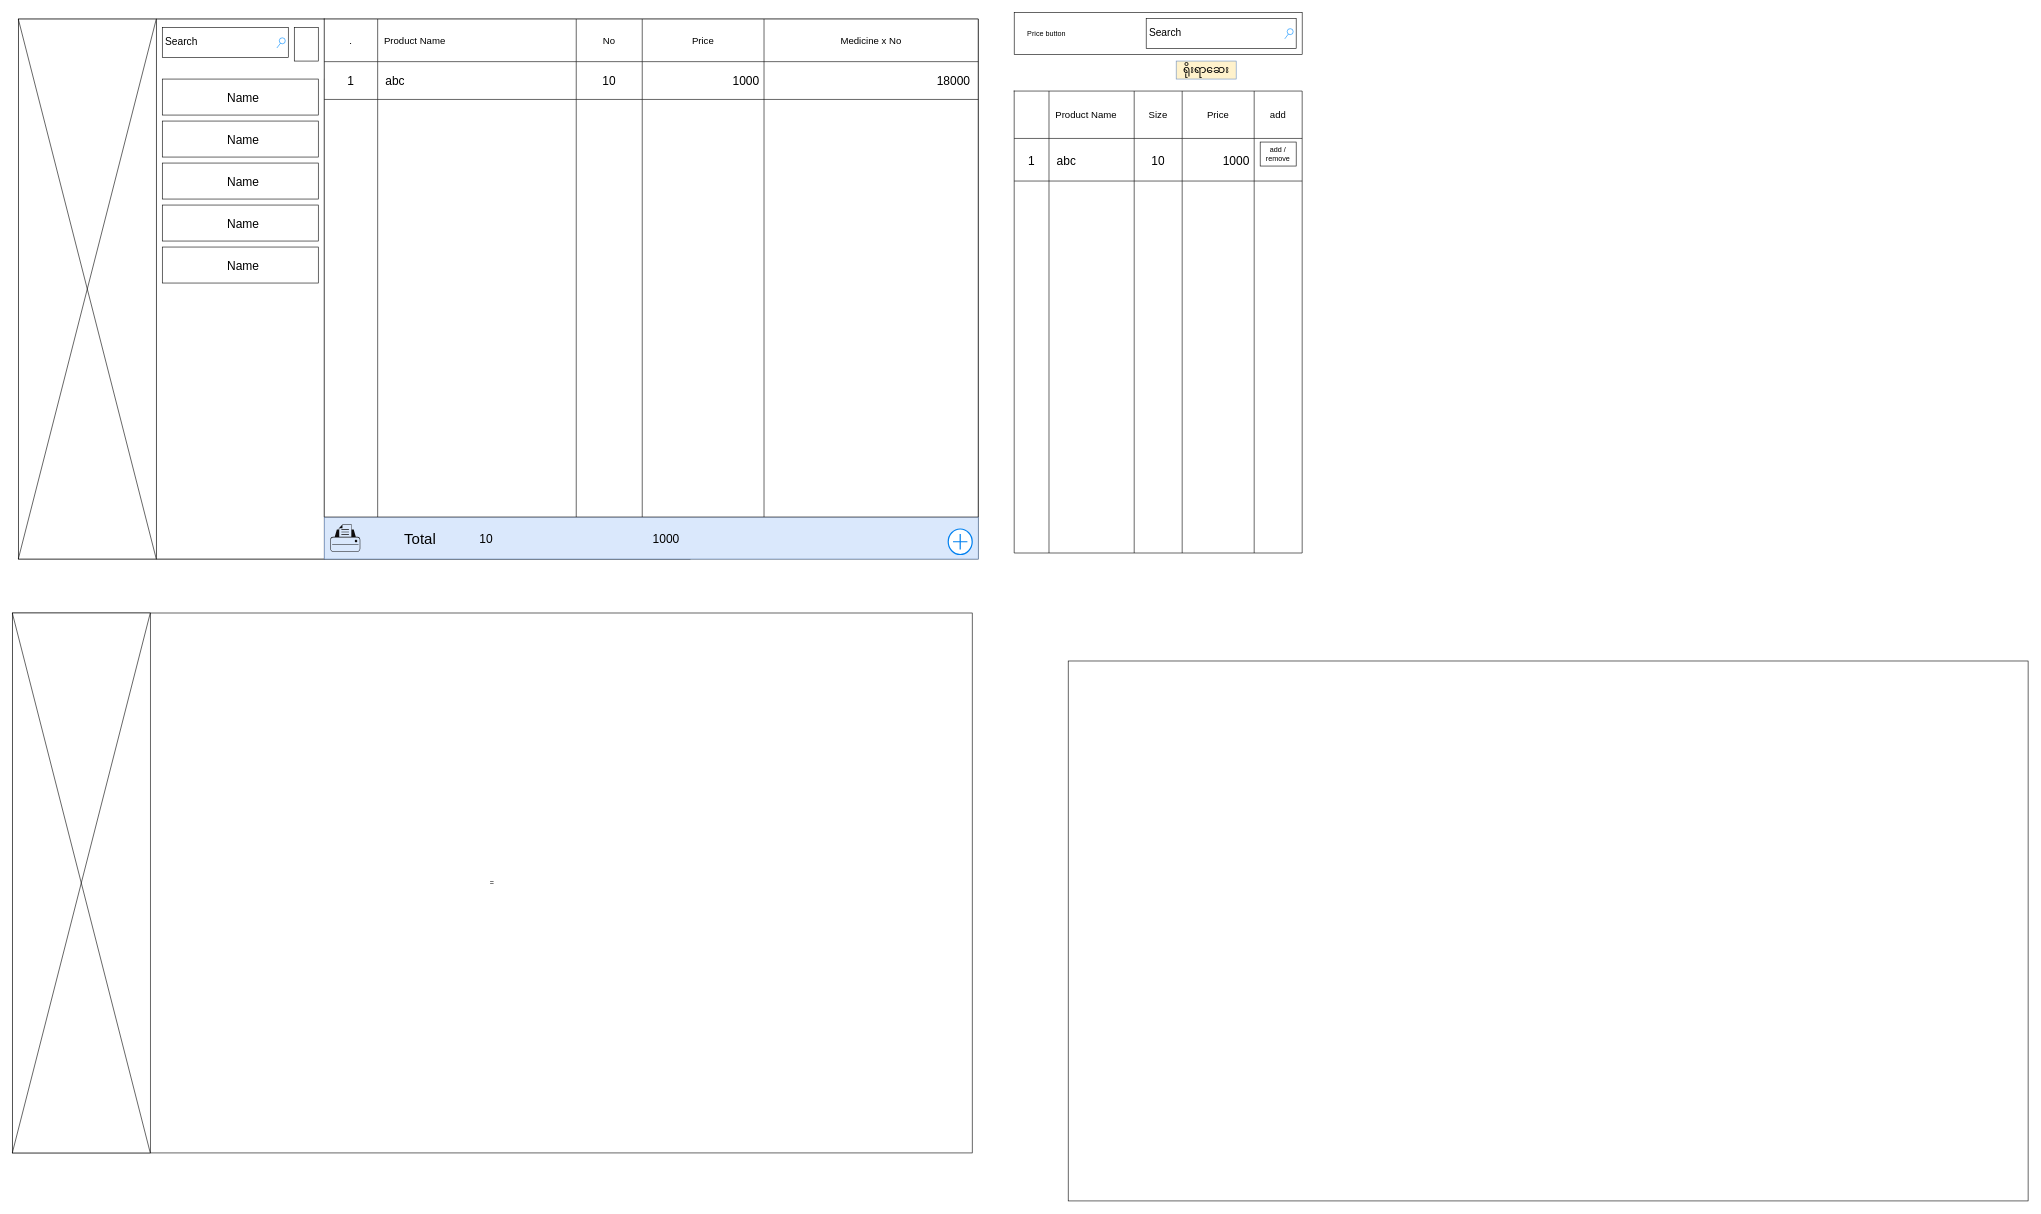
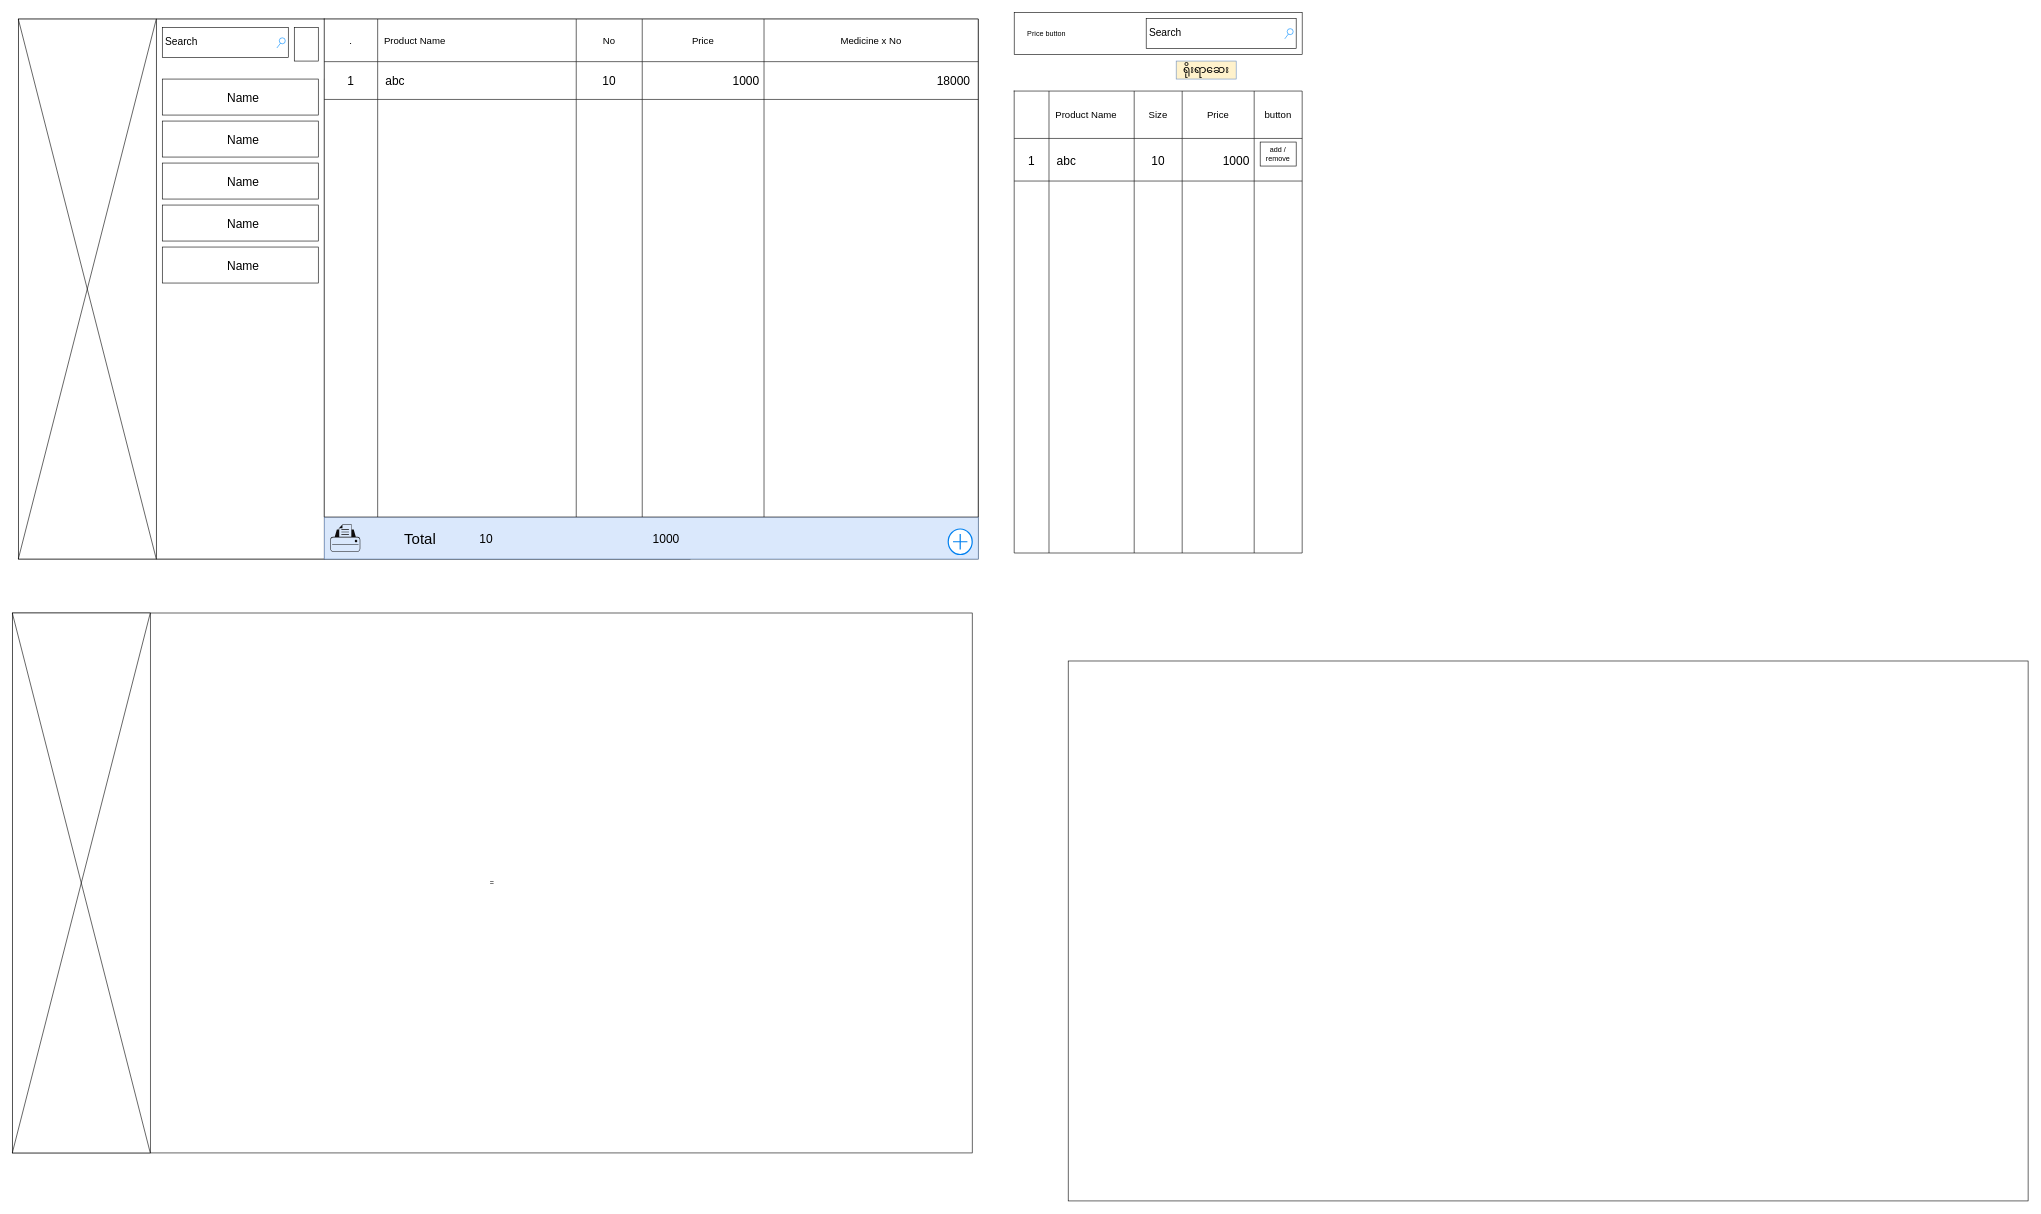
- <mxCell id="55" value="add" style="shape=partialRectangle;html=1;whiteSpace=wrap;connectable=0;overflow=hidden;fillColor=none;top=0;left=0;bottom=0;right=0;pointerEvents=1;fontSize=16;rounded=0;labelBackgroundColor=none;" parent="50" vertex="1"><mxGeometry x="400" width="80" height="79" as="geometry"><mxRectangle width="80" height="79" as="alternateBounds" /></mxGeometry></mxCell>
+ <mxCell id="55" value="button" style="shape=partialRectangle;html=1;whiteSpace=wrap;connectable=0;overflow=hidden;fillColor=none;top=0;left=0;bottom=0;right=0;pointerEvents=1;fontSize=16;rounded=0;labelBackgroundColor=none;" parent="50" vertex="1"><mxGeometry x="400" width="80" height="79" as="geometry"><mxRectangle width="80" height="79" as="alternateBounds" /></mxGeometry></mxCell>
